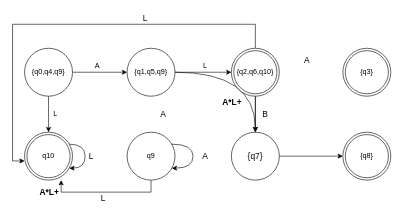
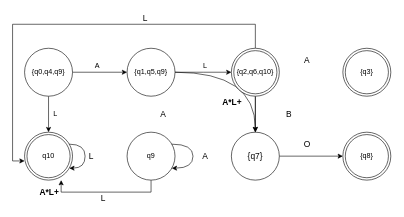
- <mxCell id="29" value="B" style="text;html=1;align=center;verticalAlign=middle;resizable=0;points=[];autosize=1;strokeColor=none;fillColor=none;fontSize=14;" vertex="1" parent="1"><mxGeometry x="431" y="180" width="20" height="20" as="geometry" /></mxCell>
+ <mxCell id="29" value="B" style="text;html=1;align=center;verticalAlign=middle;resizable=0;points=[];autosize=1;strokeColor=none;fillColor=none;fontSize=14;" vertex="1" parent="1"><mxGeometry x="471" y="180" width="20" height="20" as="geometry" /></mxCell>
+ <mxCell id="33" value="O" style="text;html=1;align=center;verticalAlign=middle;resizable=0;points=[];autosize=1;strokeColor=none;fillColor=none;fontSize=14;" vertex="1" parent="1"><mxGeometry x="496" y="230" width="30" height="20" as="geometry" /></mxCell>
